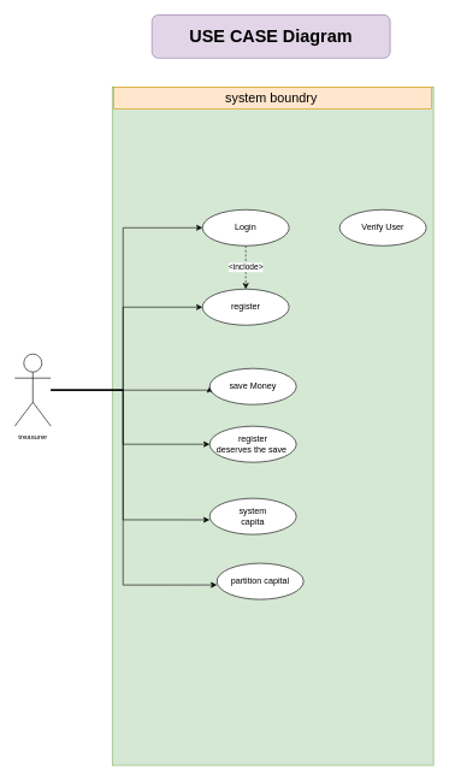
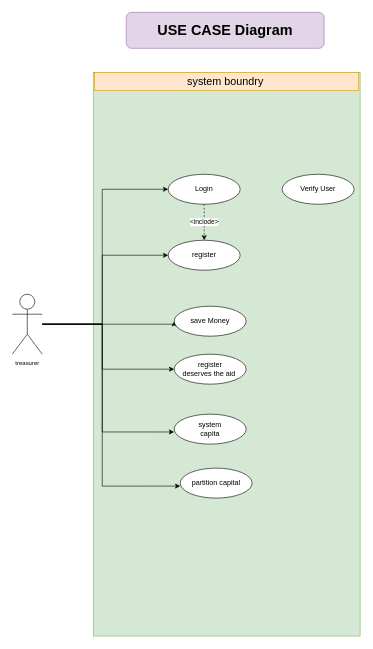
- <mxCell id="18" value="register&lt;br&gt;deserves the save&amp;nbsp;" style="ellipse;whiteSpace=wrap;html=1;" vertex="1" parent="1"><mxGeometry x="290" y="590" width="120" height="50" as="geometry" /></mxCell>
+ <mxCell id="18" value="register&lt;br&gt;deserves the aid&amp;nbsp;" style="ellipse;whiteSpace=wrap;html=1;" vertex="1" parent="1"><mxGeometry x="290" y="590" width="120" height="50" as="geometry" /></mxCell>
